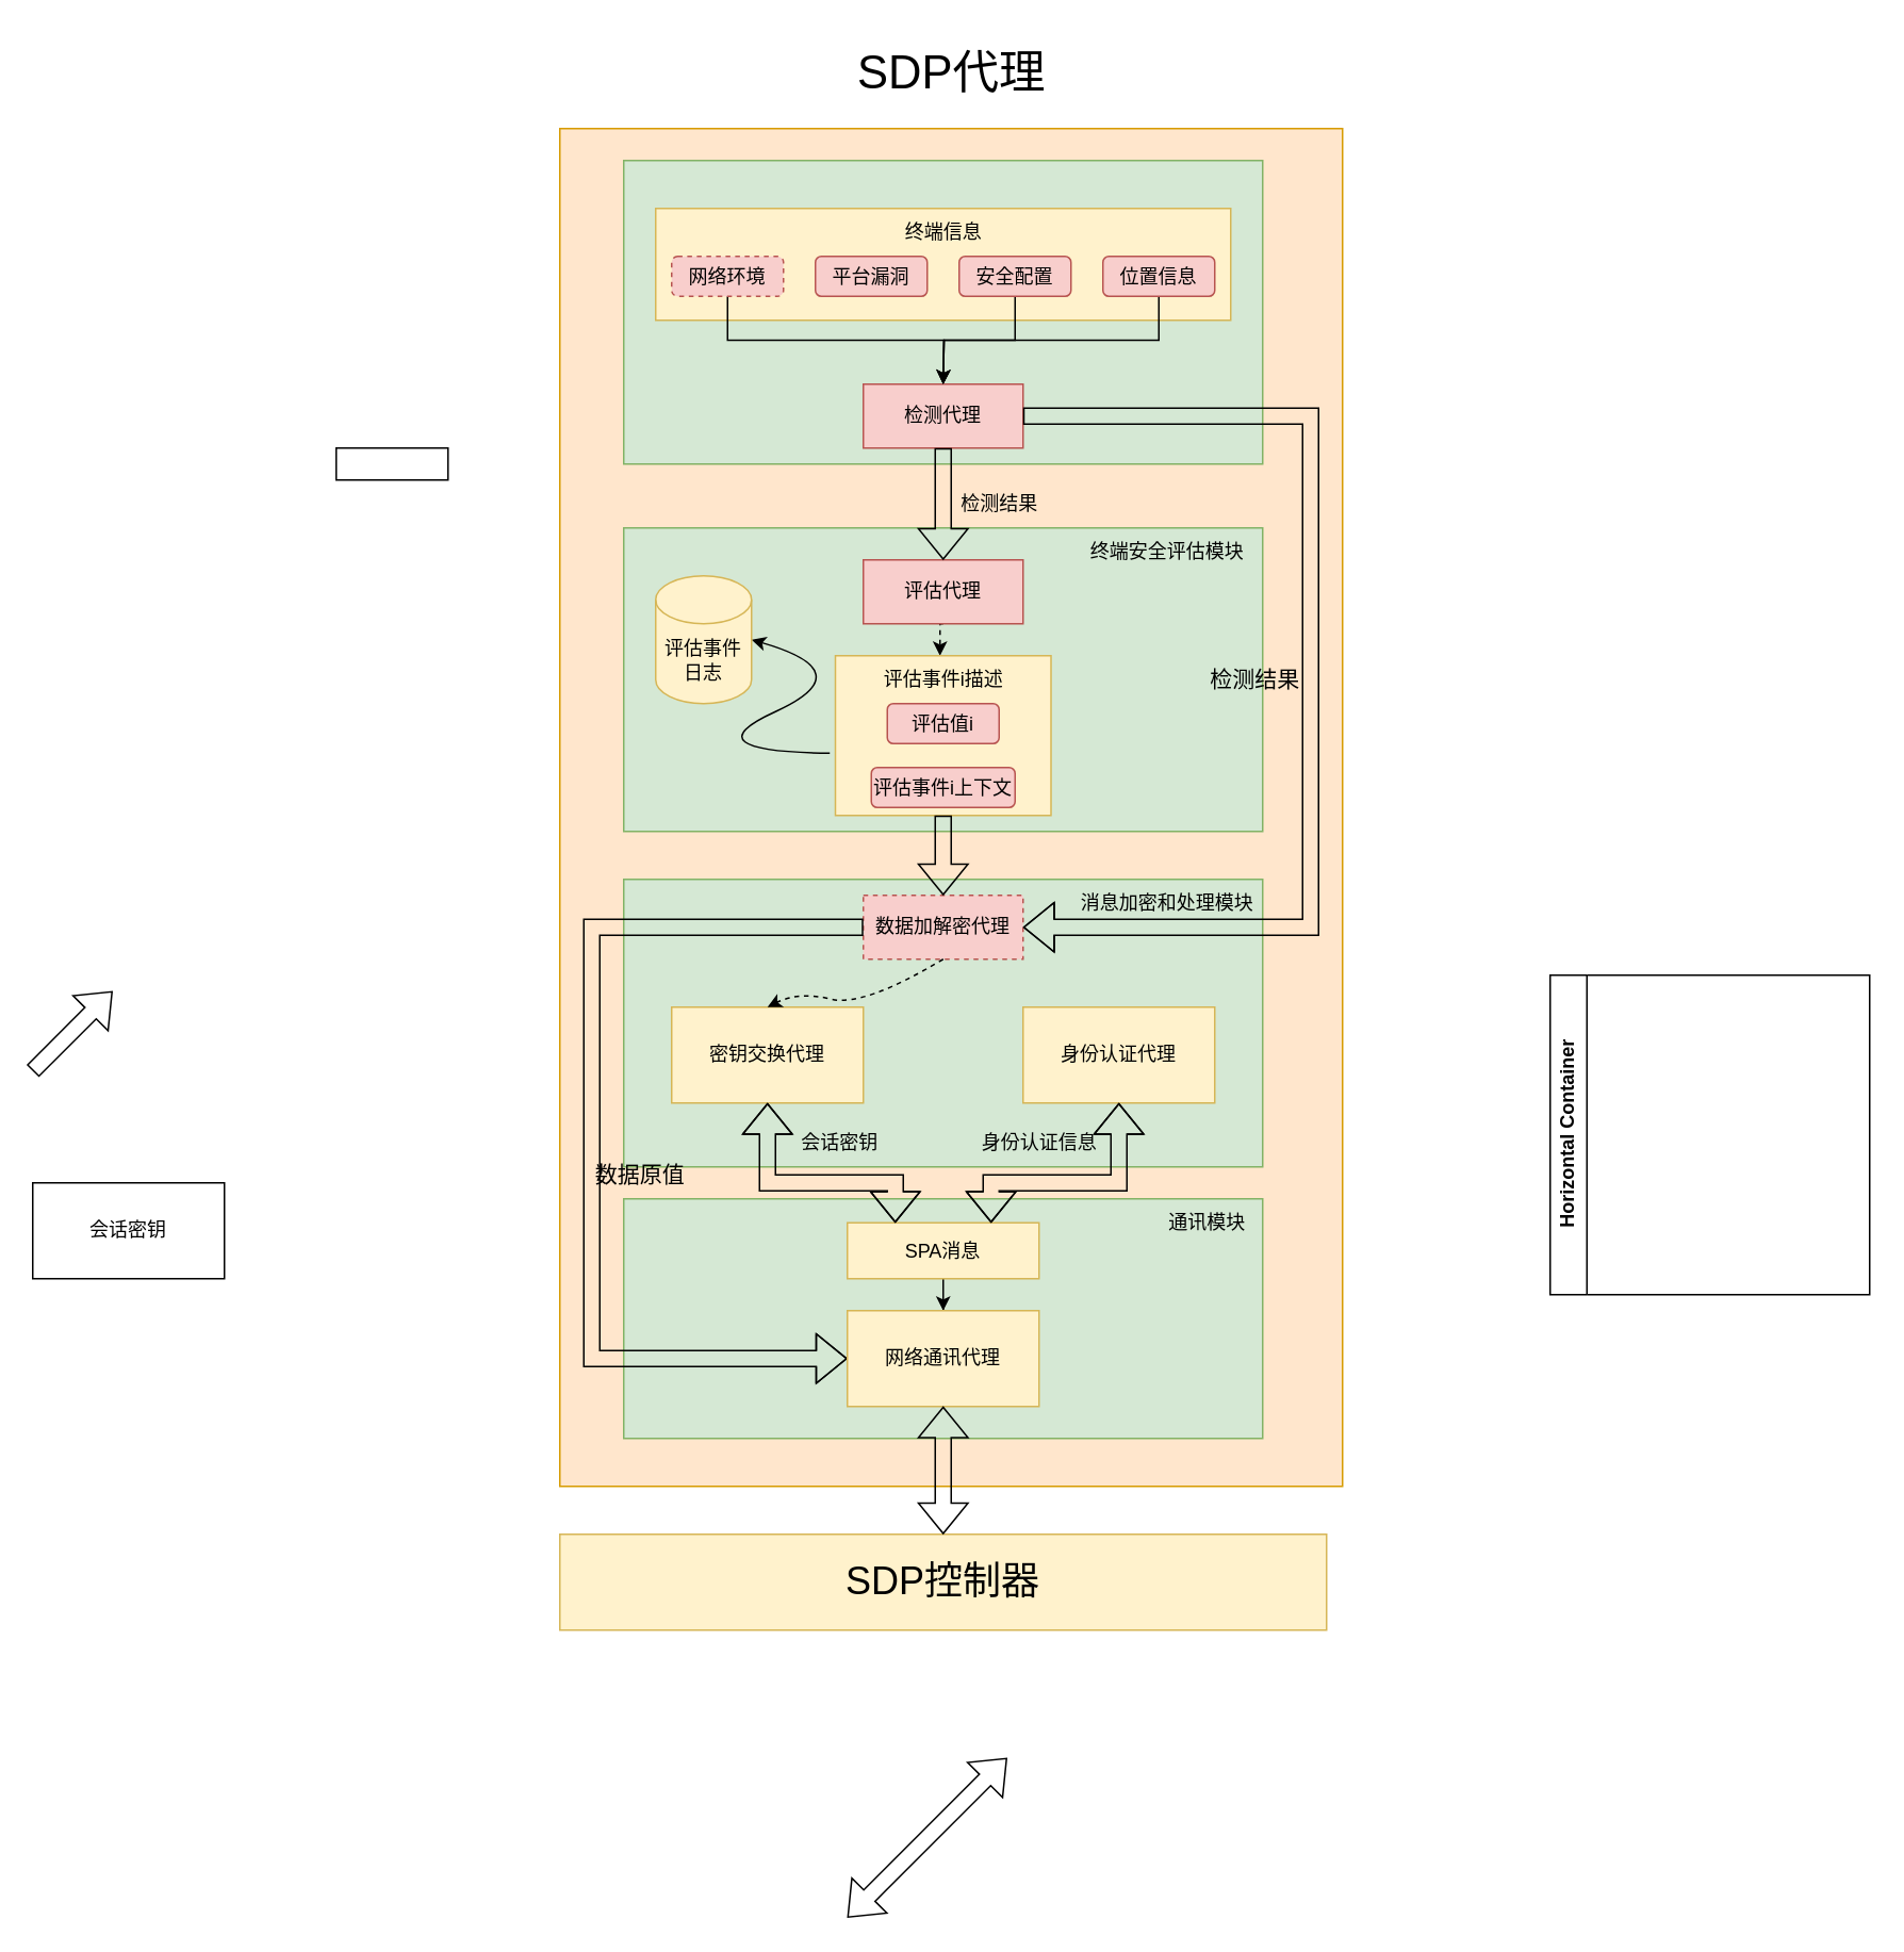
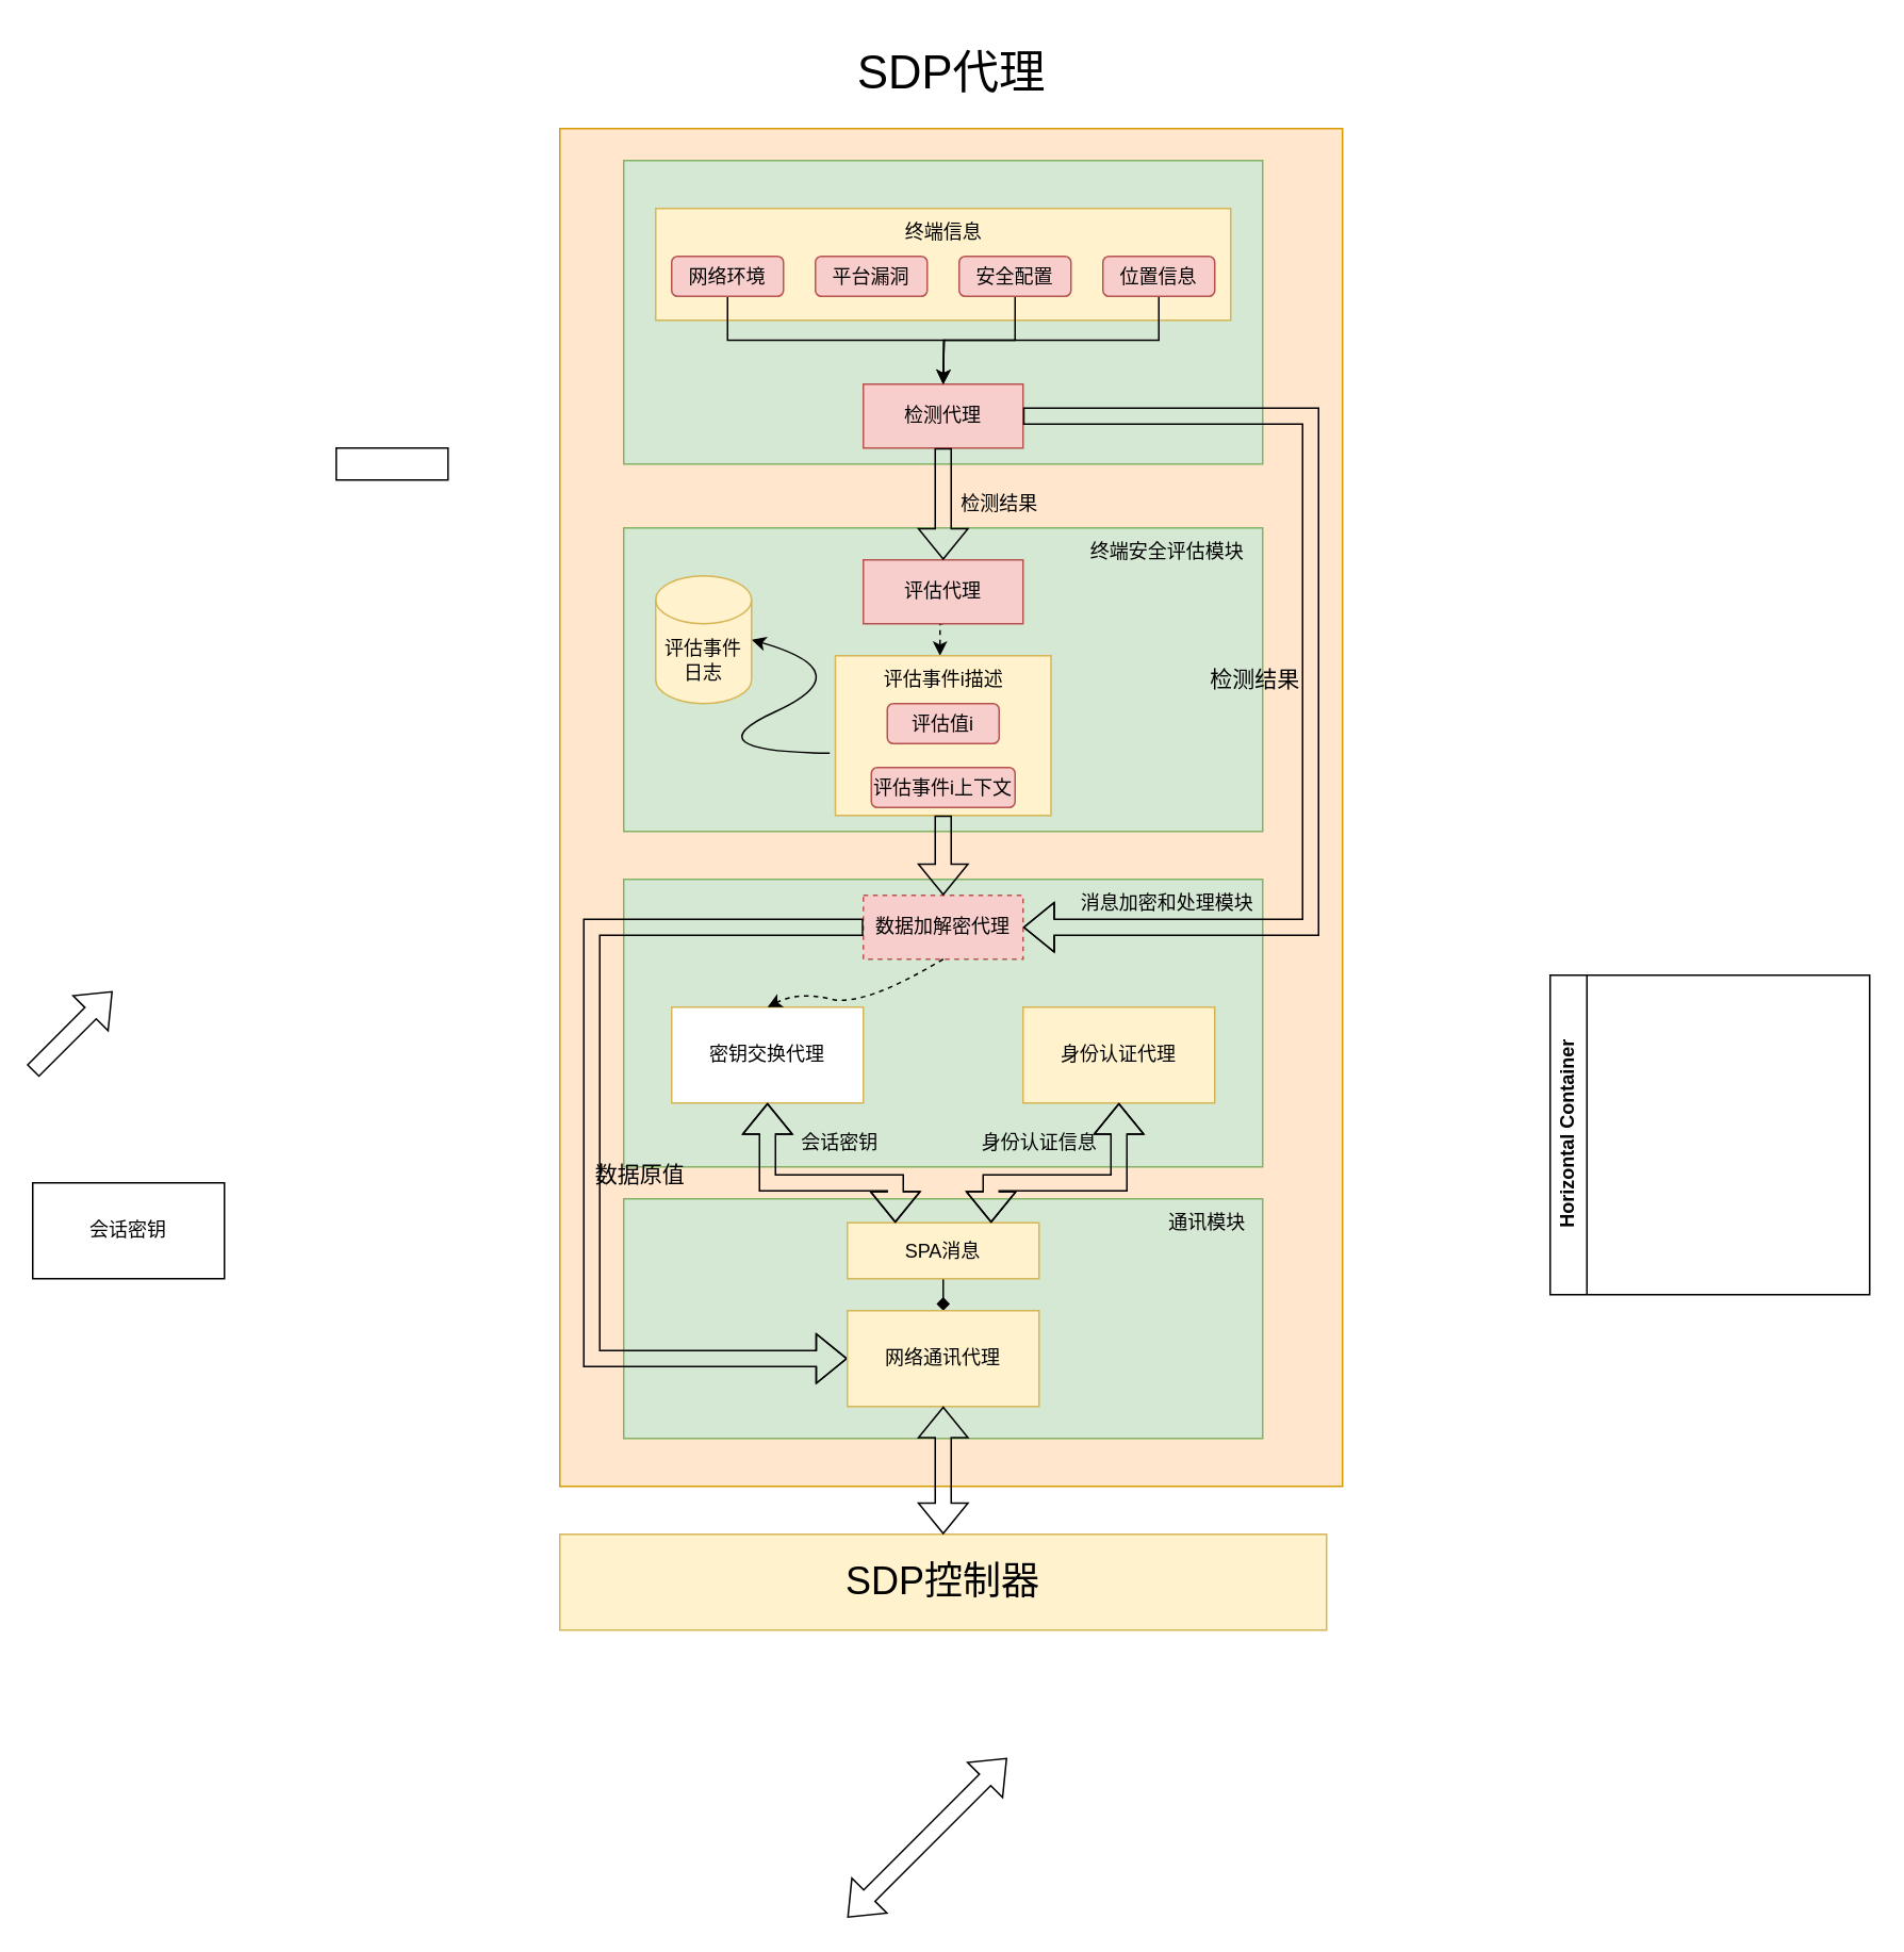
- <mxCell id="7" value="网络环境" style="rounded=1;whiteSpace=wrap;html=1;fillColor=#f8cecc;strokeColor=#b85450;dashed=1;" vertex="1" parent="1"><mxGeometry x="420" y="160" width="70" height="25" as="geometry" /></mxCell>
+ <mxCell id="7" value="网络环境" style="rounded=1;whiteSpace=wrap;html=1;fillColor=#f8cecc;strokeColor=#b85450;" vertex="1" parent="1"><mxGeometry x="420" y="160" width="70" height="25" as="geometry" /></mxCell>
- <mxCell id="31" value="密钥交换代理" style="rounded=0;whiteSpace=wrap;html=1;fillColor=#fff2cc;strokeColor=#d6b656;" vertex="1" parent="1"><mxGeometry x="420" y="630" width="120" height="60" as="geometry" /></mxCell>
+ <mxCell id="31" value="密钥交换代理" style="rounded=0;whiteSpace=wrap;html=1;fillColor=#ffffff;strokeColor=#d6b656;" vertex="1" parent="1"><mxGeometry x="420" y="630" width="120" height="60" as="geometry" /></mxCell>
- <mxCell id="38" style="edgeStyle=orthogonalEdgeStyle;rounded=0;orthogonalLoop=1;jettySize=auto;html=1;exitX=0.5;exitY=1;exitDx=0;exitDy=0;" edge="1" parent="1" source="39" target="47"><mxGeometry relative="1" as="geometry" /></mxCell>
+ <mxCell id="38" style="edgeStyle=orthogonalEdgeStyle;rounded=0;orthogonalLoop=1;jettySize=auto;html=1;exitX=0.5;exitY=1;exitDx=0;exitDy=0;endArrow=diamond;" edge="1" parent="1" source="39" target="47"><mxGeometry relative="1" as="geometry" /></mxCell>
